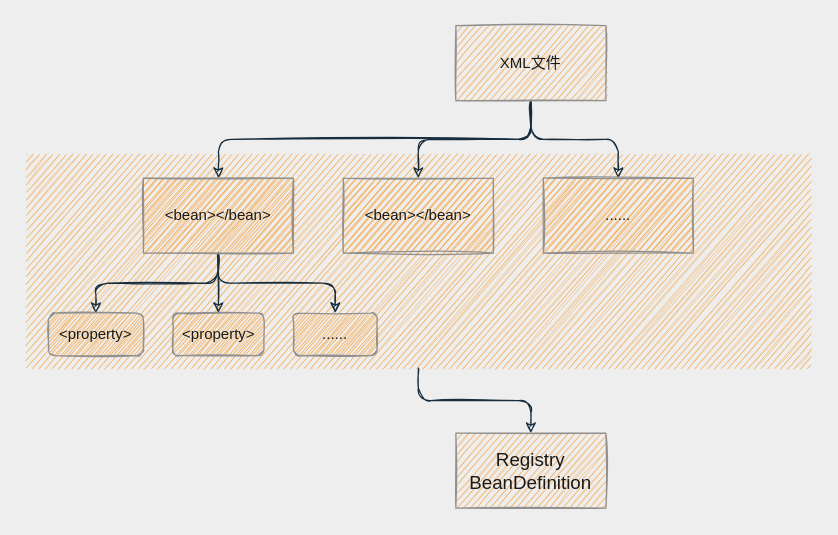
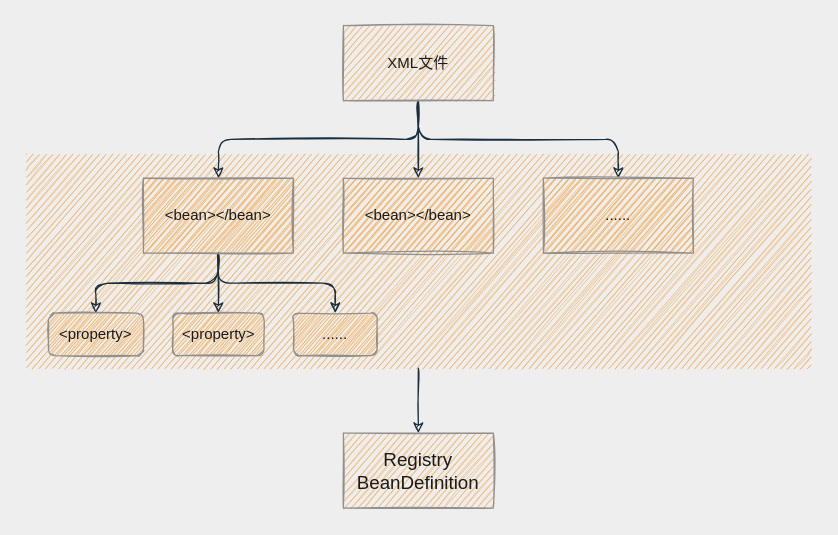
- <mxCell id="7" value="XML文件" style="rounded=0;whiteSpace=wrap;html=1;sketch=1;fillColor=#F5AB50;strokeColor=#909090;fontColor=#1A1A1A;" vertex="1" parent="1"><mxGeometry x="364" y="20" width="120" height="60" as="geometry" /></mxCell>
+ <mxCell id="7" value="XML文件" style="rounded=0;whiteSpace=wrap;html=1;sketch=1;fillColor=#F5AB50;strokeColor=#909090;fontColor=#1A1A1A;" vertex="1" parent="1"><mxGeometry x="274" y="20" width="120" height="60" as="geometry" /></mxCell>
- <mxCell id="17" value="&lt;font style=&quot;font-size: 15px&quot;&gt;Registry&lt;br&gt;BeanDefinition&lt;/font&gt;" style="rounded=0;whiteSpace=wrap;html=1;sketch=1;fillColor=#F5AB50;strokeColor=#909090;fontColor=#1A1A1A;" vertex="1" parent="1"><mxGeometry x="364" y="346" width="120" height="60" as="geometry" /></mxCell>
+ <mxCell id="17" value="&lt;font style=&quot;font-size: 15px&quot;&gt;Registry&lt;br&gt;BeanDefinition&lt;/font&gt;" style="rounded=0;whiteSpace=wrap;html=1;sketch=1;fillColor=#F5AB50;strokeColor=#909090;fontColor=#1A1A1A;" vertex="1" parent="1"><mxGeometry x="274" y="346" width="120" height="60" as="geometry" /></mxCell>
